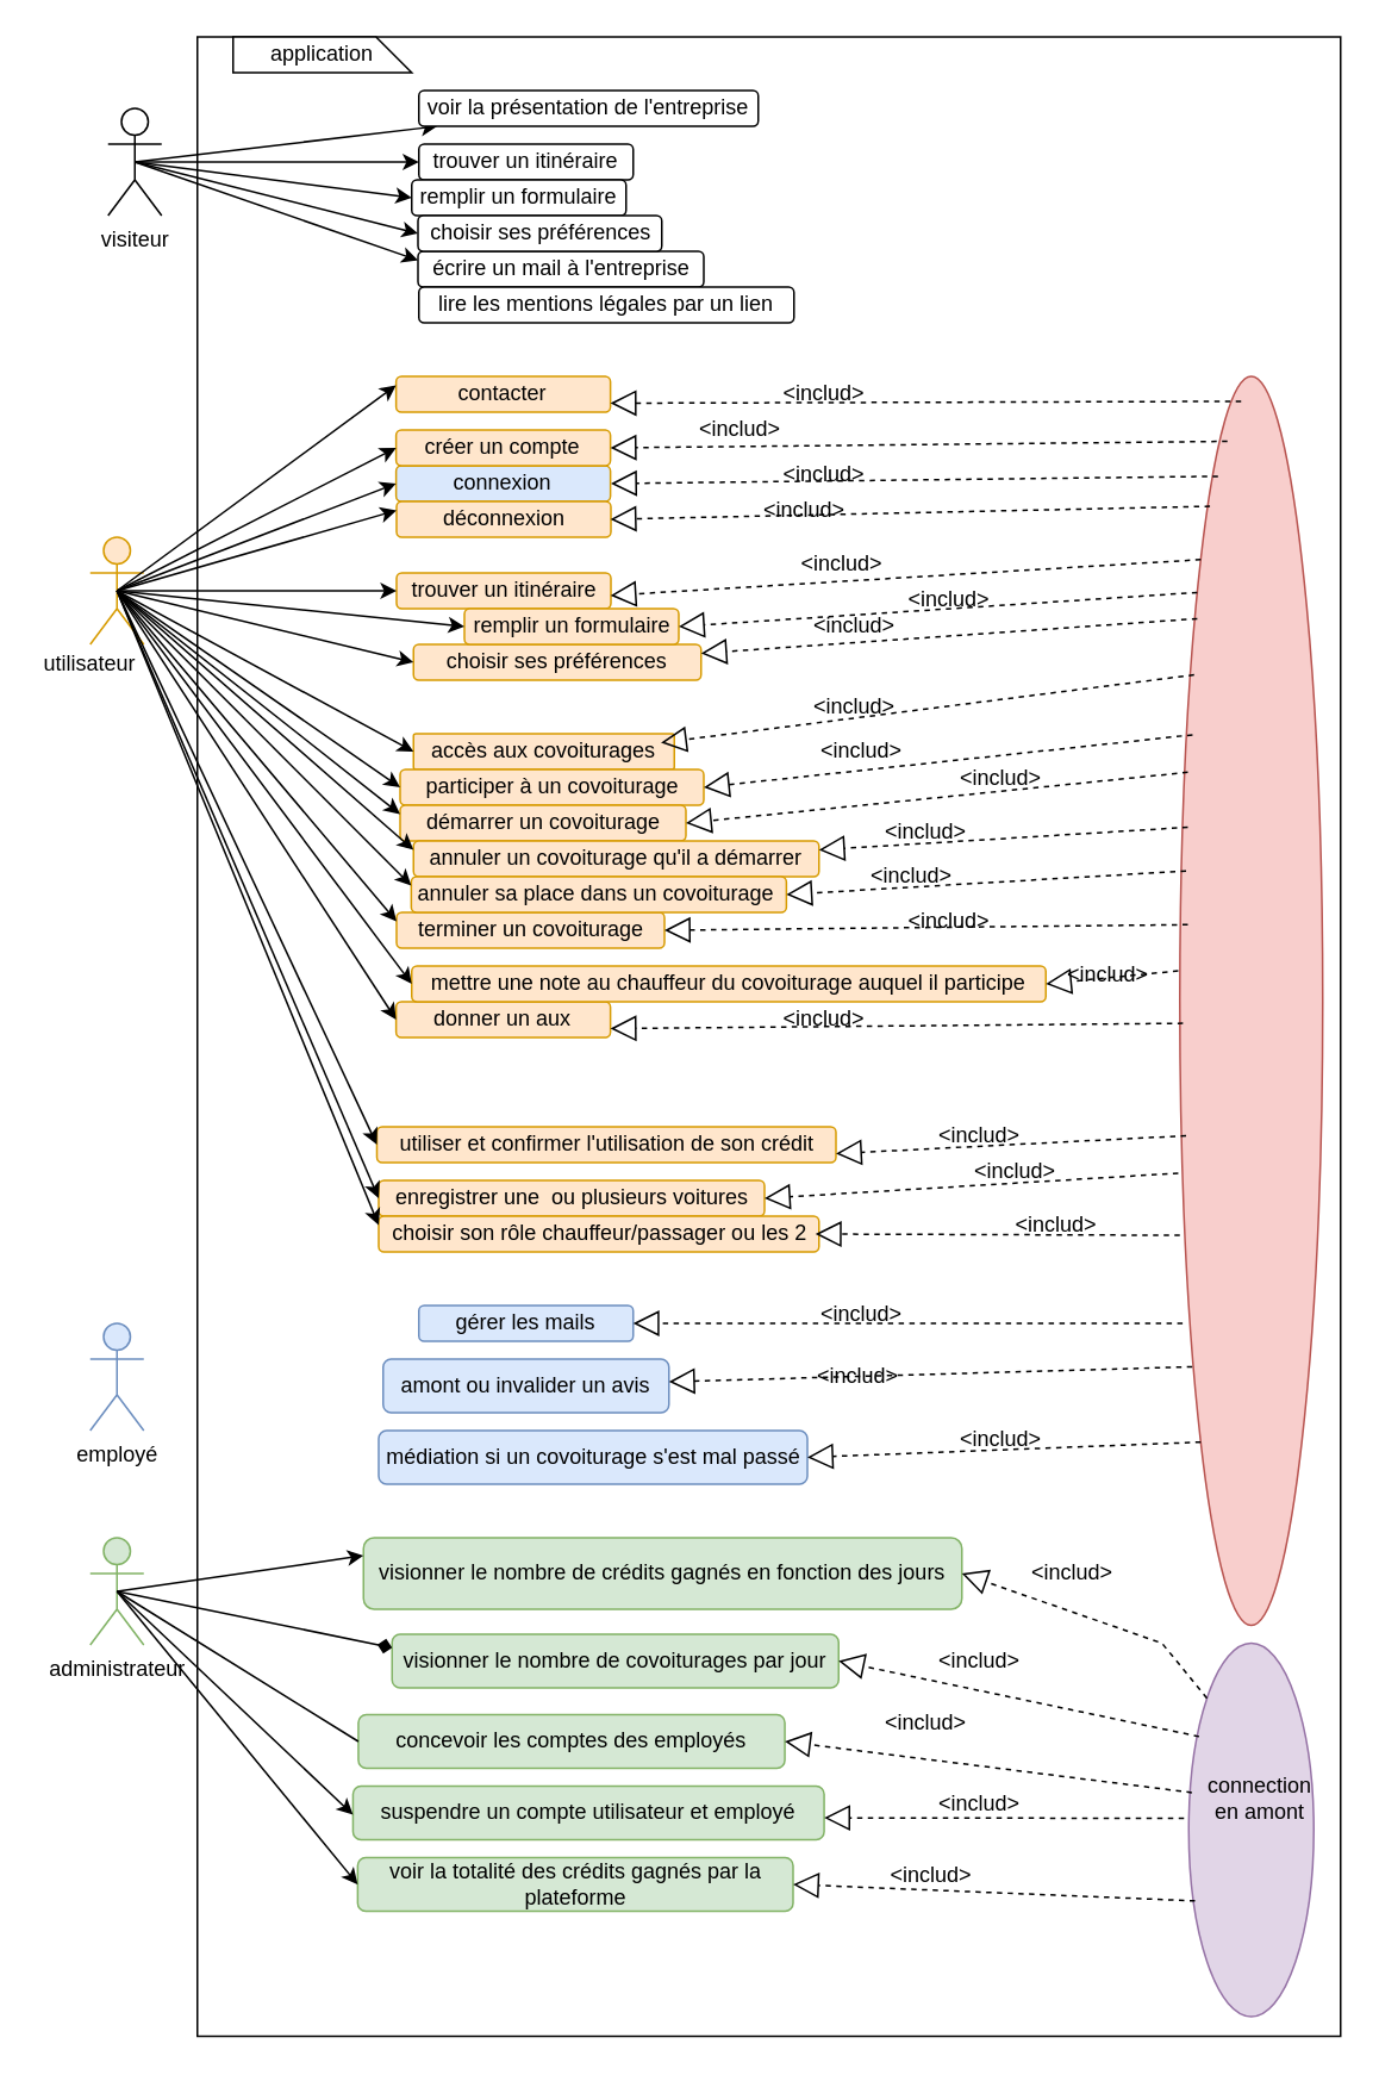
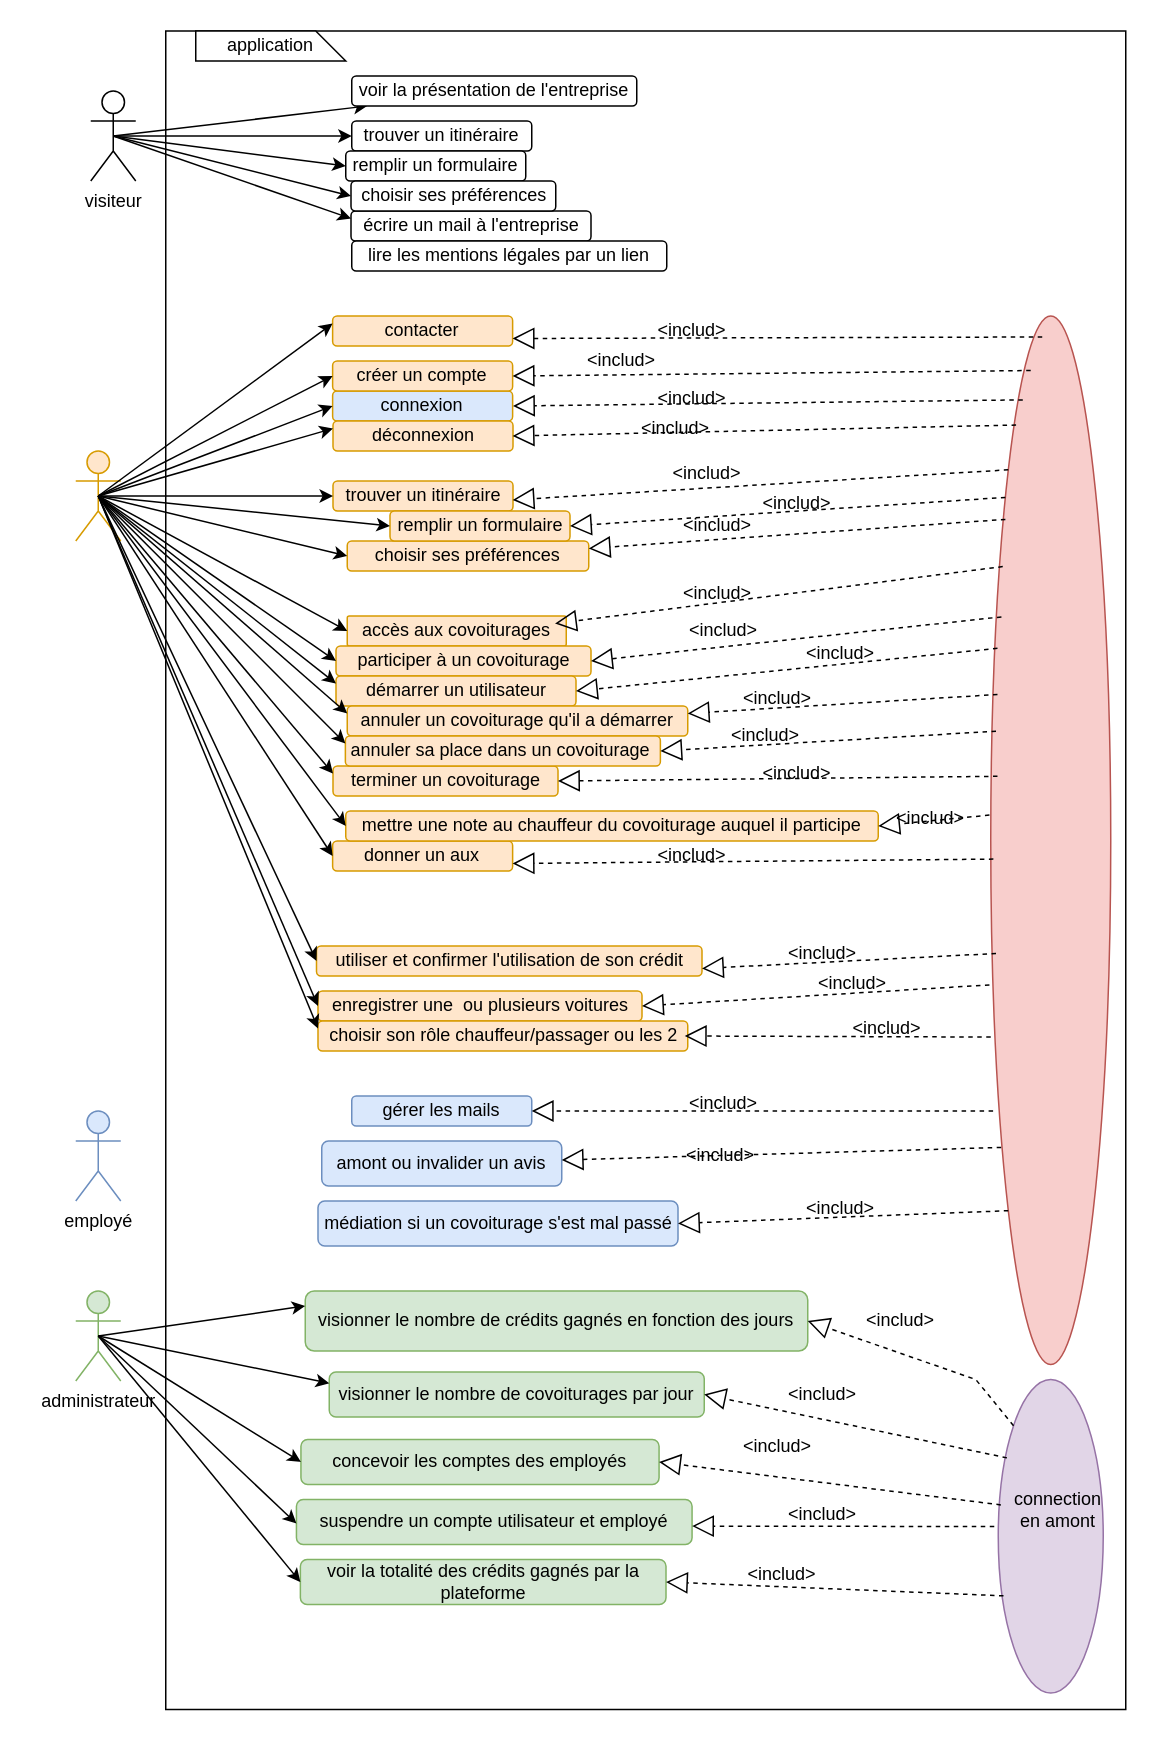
- <mxCell id="124" value="utilisateur" style="text;strokeColor=none;align=center;fillColor=none;html=1;verticalAlign=middle;whiteSpace=wrap;rounded=0;" parent="1" vertex="1"><mxGeometry x="20" y="361" width="60" height="19" as="geometry" /></mxCell>
- <mxCell id="25" value="démarrer un covoiturage" style="rounded=1;whiteSpace=wrap;html=1;fillColor=#ffe6cc;strokeColor=#d79b00;" parent="1" vertex="1"><mxGeometry x="223.5" y="450" width="160" height="20" as="geometry" /></mxCell>
+ <mxCell id="25" value="démarrer un utilisateur" style="rounded=1;whiteSpace=wrap;html=1;fillColor=#ffe6cc;strokeColor=#d79b00;" parent="1" vertex="1"><mxGeometry x="223.5" y="450" width="160" height="20" as="geometry" /></mxCell>
- <mxCell id="106" value="" style="endArrow=diamond;html=1;rounded=0;exitX=0.5;exitY=0.5;exitDx=0;exitDy=0;exitPerimeter=0;entryX=0;entryY=0.25;entryDx=0;entryDy=0;" parent="1" source="35" target="103" edge="1"><mxGeometry width="50" height="50" relative="1" as="geometry"><mxPoint x="140" y="1100" as="sourcePoint" /><mxPoint x="190" y="1050" as="targetPoint" /></mxGeometry></mxCell>
+ <mxCell id="106" value="" style="endArrow=classic;html=1;rounded=0;exitX=0.5;exitY=0.5;exitDx=0;exitDy=0;exitPerimeter=0;entryX=0;entryY=0.25;entryDx=0;entryDy=0;" parent="1" source="35" target="103" edge="1"><mxGeometry width="50" height="50" relative="1" as="geometry"><mxPoint x="140" y="1100" as="sourcePoint" /><mxPoint x="190" y="1050" as="targetPoint" /></mxGeometry></mxCell>
- <mxCell id="107" value="" style="endArrow=none;html=1;rounded=0;exitX=0.5;exitY=0.5;exitDx=0;exitDy=0;exitPerimeter=0;entryX=0;entryY=0.5;entryDx=0;entryDy=0;" parent="1" source="35" target="101" edge="1"><mxGeometry width="50" height="50" relative="1" as="geometry"><mxPoint x="140" y="1150" as="sourcePoint" /><mxPoint x="190" y="1100" as="targetPoint" /></mxGeometry></mxCell>
+ <mxCell id="107" value="" style="endArrow=classic;html=1;rounded=0;exitX=0.5;exitY=0.5;exitDx=0;exitDy=0;exitPerimeter=0;entryX=0;entryY=0.5;entryDx=0;entryDy=0;" parent="1" source="35" target="101" edge="1"><mxGeometry width="50" height="50" relative="1" as="geometry"><mxPoint x="140" y="1150" as="sourcePoint" /><mxPoint x="190" y="1100" as="targetPoint" /></mxGeometry></mxCell>
